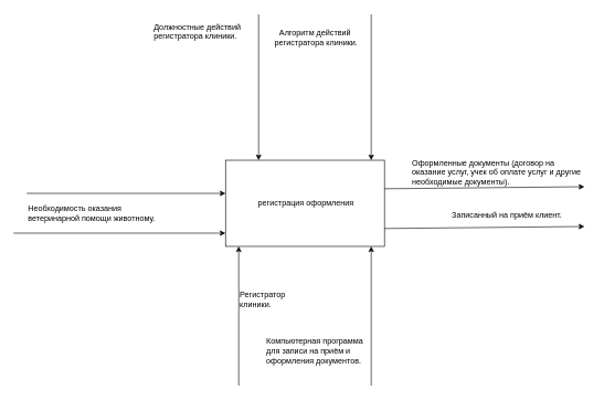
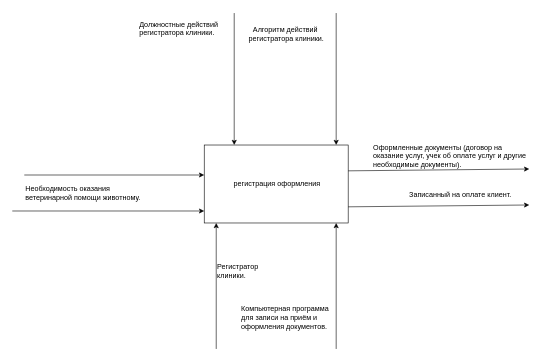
- <mxCell id="13" value="Записанный на приём клиент." style="text;whiteSpace=wrap;" parent="1" vertex="1"><mxGeometry x="680" y="311" width="200" height="40" as="geometry" /></mxCell>
+ <mxCell id="13" value="Записанный на оплате клиент." style="text;whiteSpace=wrap;" parent="1" vertex="1"><mxGeometry x="680" y="311" width="200" height="40" as="geometry" /></mxCell>
